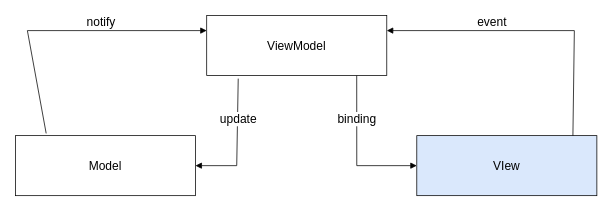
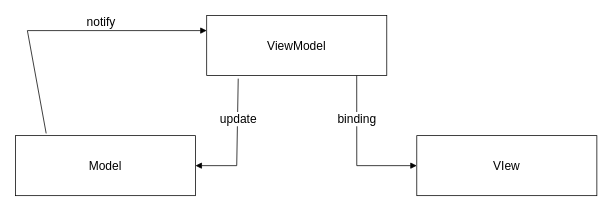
- <mxCell id="8" value="event" style="html=1;verticalAlign=bottom;endArrow=block;rounded=0;fontSize=16;entryX=1;entryY=0.25;entryDx=0;entryDy=0;exitX=0.867;exitY=0;exitDx=0;exitDy=0;exitPerimeter=0;" edge="1" parent="1" source="4" target="2"><mxGeometry x="0.282" width="80" relative="1" as="geometry"><mxPoint x="615" y="90" as="sourcePoint" /><mxPoint x="695" y="90" as="targetPoint" /><Array as="points"><mxPoint x="765" y="40" /></Array><mxPoint as="offset" /></mxGeometry></mxCell>
- <mxCell id="4" value="&lt;font style=&quot;font-size: 16px;&quot;&gt;VIew&lt;br&gt;&lt;/font&gt;" style="rounded=0;whiteSpace=wrap;html=1;fillColor=#dae8fc;" vertex="1" parent="1"><mxGeometry x="555" y="180" width="240" height="80" as="geometry" /></mxCell>
+ <mxCell id="4" value="&lt;font style=&quot;font-size: 16px;&quot;&gt;VIew&lt;br&gt;&lt;/font&gt;" style="rounded=0;whiteSpace=wrap;html=1;" vertex="1" parent="1"><mxGeometry x="555" y="180" width="240" height="80" as="geometry" /></mxCell>
